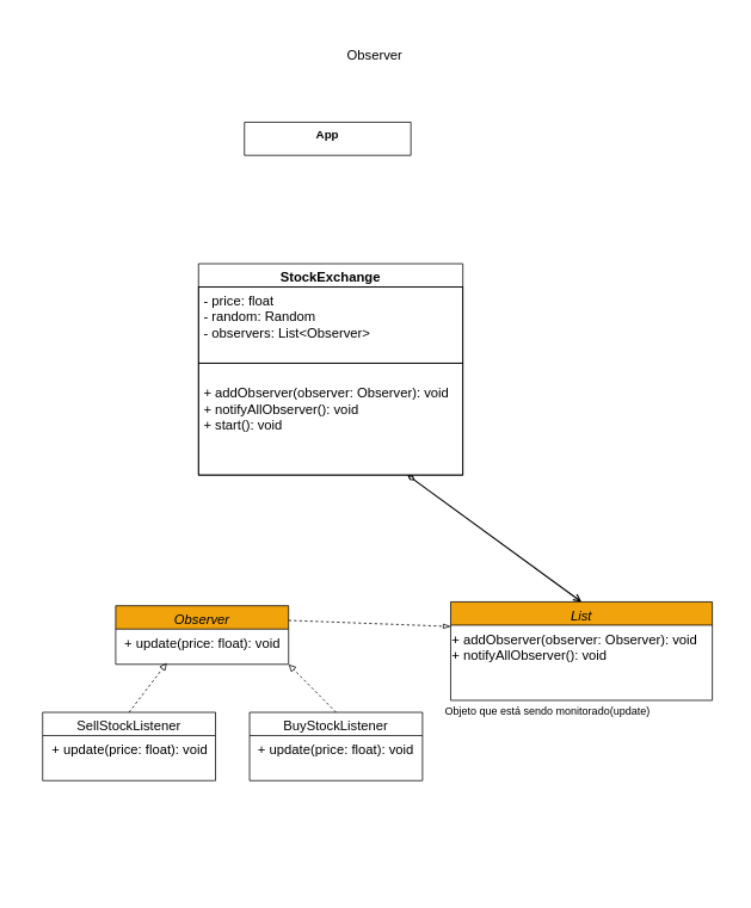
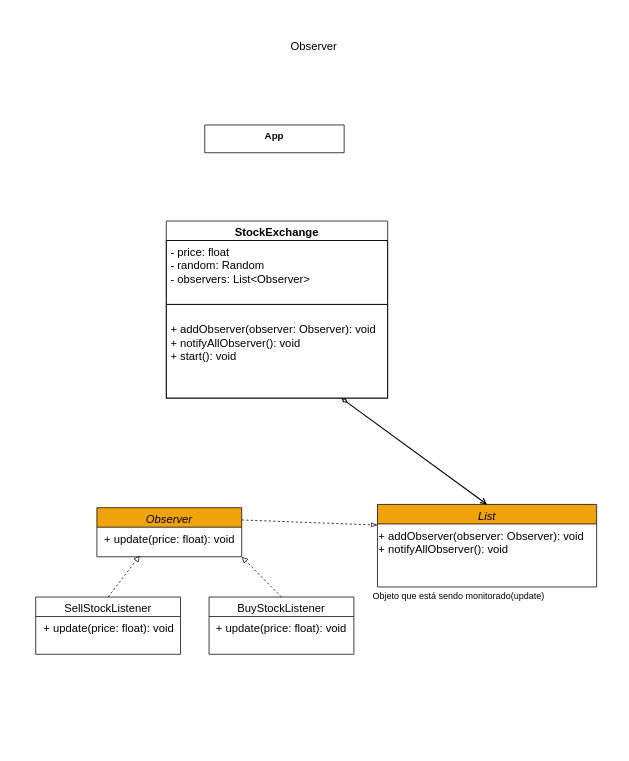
- <mxCell id="3" value="App" style="swimlane;fontStyle=1;align=center;verticalAlign=top;childLayout=stackLayout;horizontal=1;startSize=87;horizontalStack=0;resizeParent=1;resizeLast=0;collapsible=1;marginBottom=0;rounded=0;shadow=0;strokeWidth=1;fontColor=#000000;strokeColor=#000000;fillColor=none;fontSize=13;" parent="2" vertex="1"><mxGeometry x="252.26" y="116" width="185.74" height="37" as="geometry"><mxRectangle x="230" y="140" width="160" height="26" as="alternateBounds" /></mxGeometry></mxCell>
+ <mxCell id="3" value="App" style="swimlane;fontStyle=1;align=center;verticalAlign=top;childLayout=stackLayout;horizontal=1;startSize=87;horizontalStack=0;resizeParent=1;resizeLast=0;collapsible=1;marginBottom=0;rounded=0;shadow=0;strokeWidth=1;fontColor=#000000;strokeColor=#000000;fillColor=none;fontSize=13;" parent="2" vertex="1"><mxGeometry x="252.26" y="146" width="185.74" height="37" as="geometry"><mxRectangle x="230" y="140" width="160" height="26" as="alternateBounds" /></mxGeometry></mxCell>
